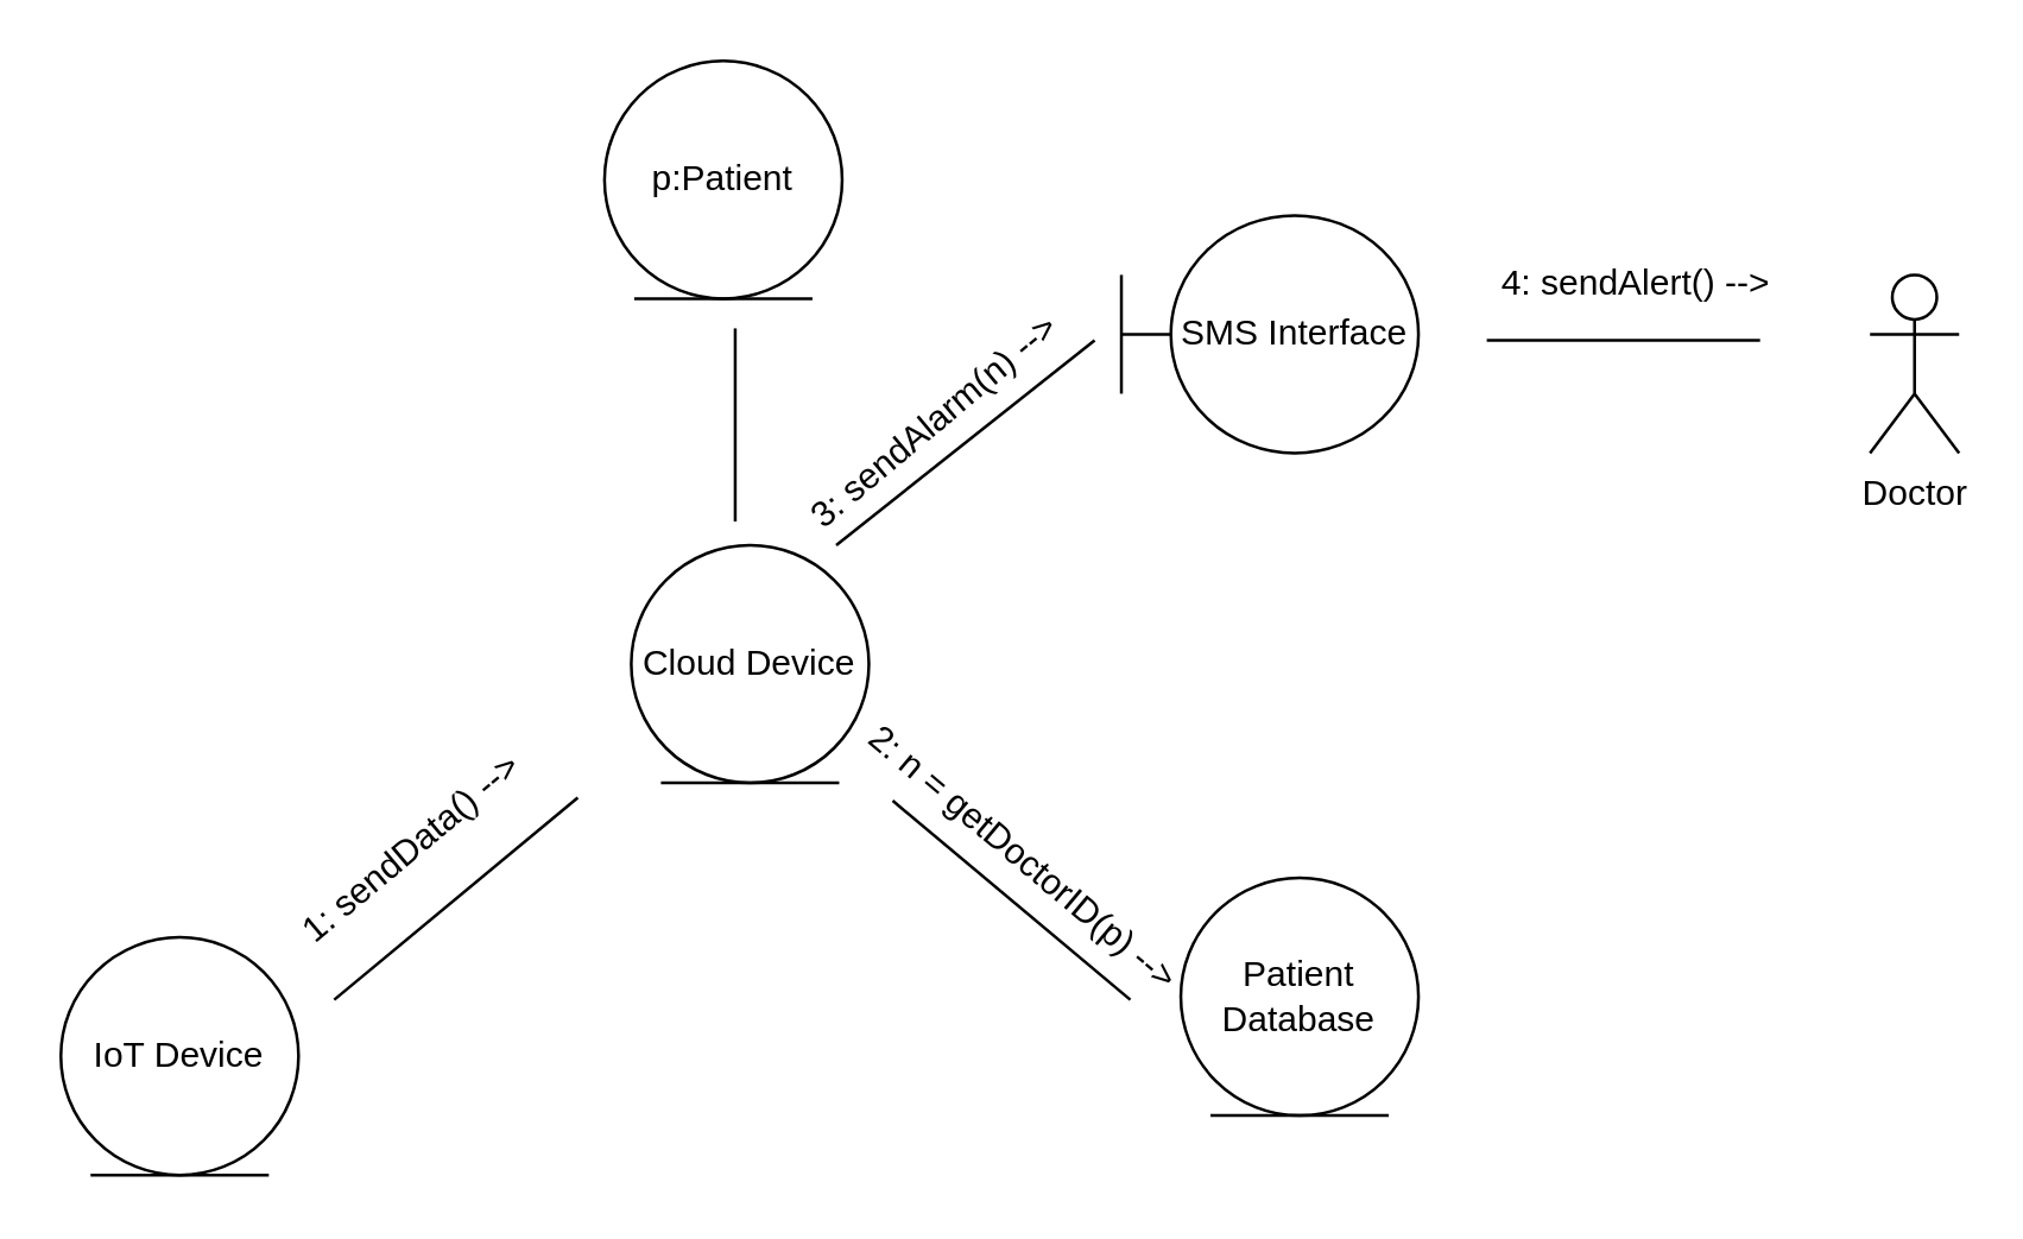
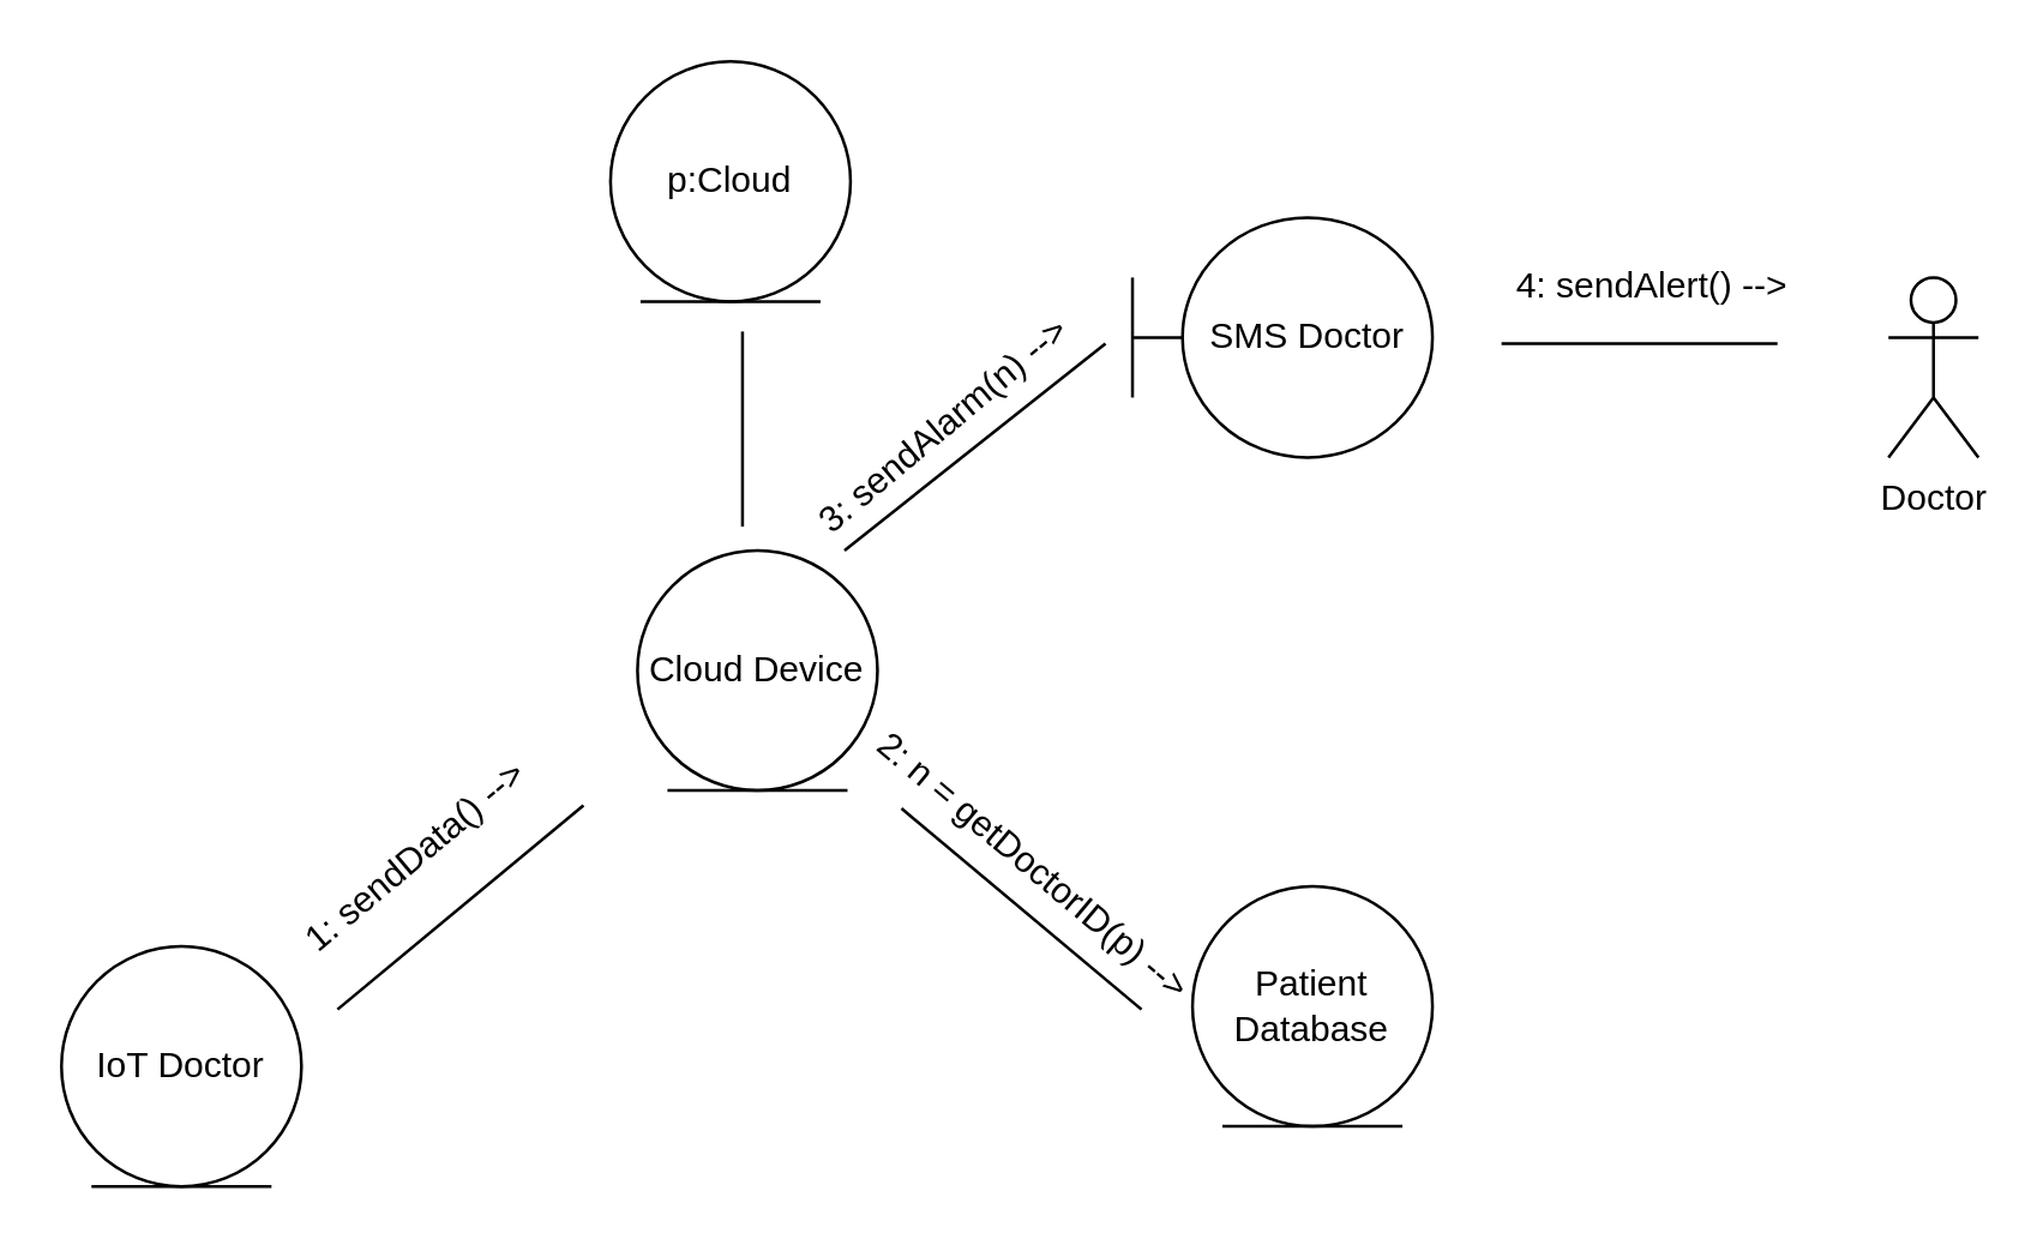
- <mxCell id="11" value="p:Patient" style="ellipse;shape=umlEntity;whiteSpace=wrap;html=1;" parent="1" vertex="1"><mxGeometry x="203" y="20" width="80" height="80" as="geometry" /></mxCell>
+ <mxCell id="11" value="p:Cloud" style="ellipse;shape=umlEntity;whiteSpace=wrap;html=1;" parent="1" vertex="1"><mxGeometry x="203" y="20" width="80" height="80" as="geometry" /></mxCell>
- <mxCell id="4" value="SMS Interface" style="shape=umlBoundary;whiteSpace=wrap;html=1;" parent="1" vertex="1"><mxGeometry x="377" y="72" width="100" height="80" as="geometry" /></mxCell>
+ <mxCell id="4" value="SMS Doctor" style="shape=umlBoundary;whiteSpace=wrap;html=1;" parent="1" vertex="1"><mxGeometry x="377" y="72" width="100" height="80" as="geometry" /></mxCell>
- <mxCell id="3" value="IoT Device" style="ellipse;shape=umlEntity;whiteSpace=wrap;html=1;" parent="1" vertex="1"><mxGeometry x="20" y="315" width="80" height="80" as="geometry" /></mxCell>
+ <mxCell id="3" value="IoT Doctor" style="ellipse;shape=umlEntity;whiteSpace=wrap;html=1;" parent="1" vertex="1"><mxGeometry x="20" y="315" width="80" height="80" as="geometry" /></mxCell>
